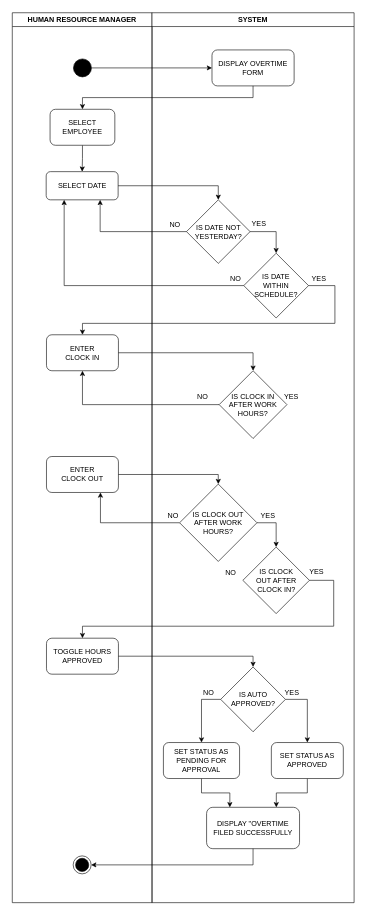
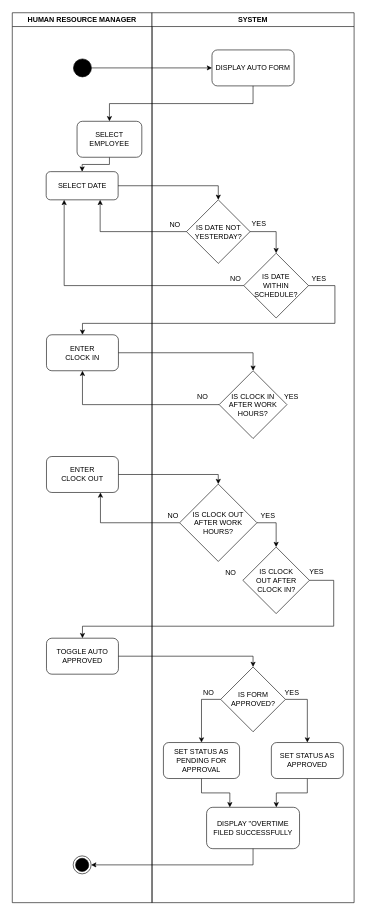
- <mxCell id="12" value="DISPLAY OVERTIME FORM" style="rounded=1;whiteSpace=wrap;html=1;" vertex="1" parent="11"><mxGeometry x="100" y="62" width="137" height="60" as="geometry" /></mxCell>
+ <mxCell id="12" value="DISPLAY AUTO FORM" style="rounded=1;whiteSpace=wrap;html=1;" vertex="1" parent="11"><mxGeometry x="100" y="62" width="137" height="60" as="geometry" /></mxCell>
- <mxCell id="6" value="SELECT EMPLOYEE" style="rounded=1;whiteSpace=wrap;html=1;" vertex="1" parent="2"><mxGeometry x="63" y="161" width="108" height="60" as="geometry" /></mxCell>
+ <mxCell id="6" value="SELECT EMPLOYEE" style="rounded=1;whiteSpace=wrap;html=1;" vertex="1" parent="2"><mxGeometry x="108" y="181" width="108" height="60" as="geometry" /></mxCell>
- <mxCell id="10" value="TOGGLE HOURS APPROVED" style="rounded=1;whiteSpace=wrap;html=1;" vertex="1" parent="2"><mxGeometry x="57" y="1043" width="120" height="60" as="geometry" /></mxCell>
+ <mxCell id="10" value="TOGGLE AUTO APPROVED" style="rounded=1;whiteSpace=wrap;html=1;" vertex="1" parent="2"><mxGeometry x="57" y="1043" width="120" height="60" as="geometry" /></mxCell>
- <mxCell id="27" value="IS AUTO APPROVED?" style="rhombus;whiteSpace=wrap;html=1;" vertex="1" parent="11"><mxGeometry x="114.5" y="1091" width="108" height="108" as="geometry" /></mxCell>
+ <mxCell id="27" value="IS FORM APPROVED?" style="rhombus;whiteSpace=wrap;html=1;" vertex="1" parent="11"><mxGeometry x="114.5" y="1091" width="108" height="108" as="geometry" /></mxCell>
